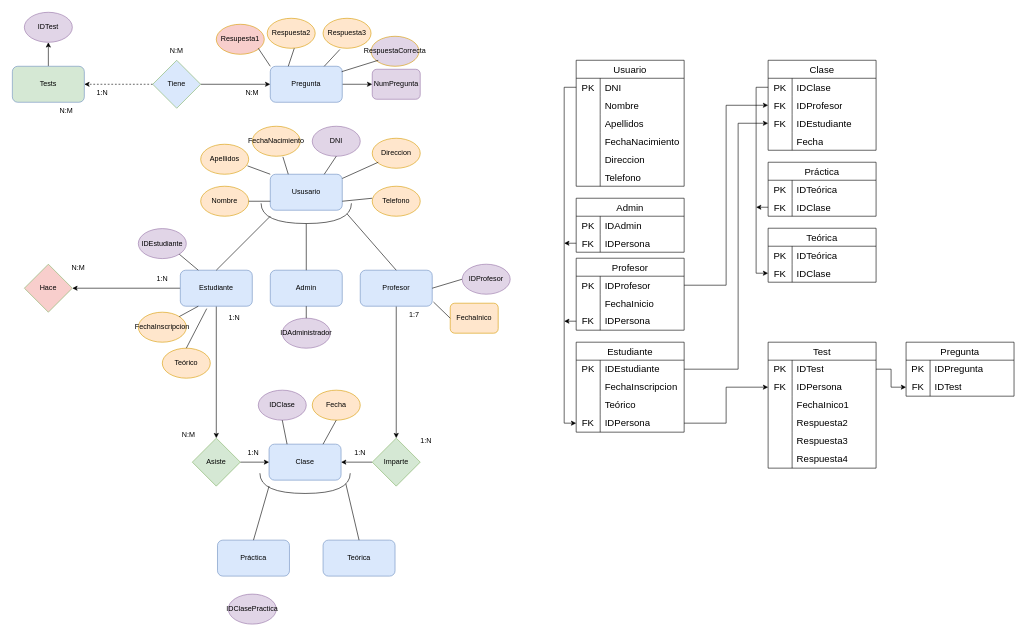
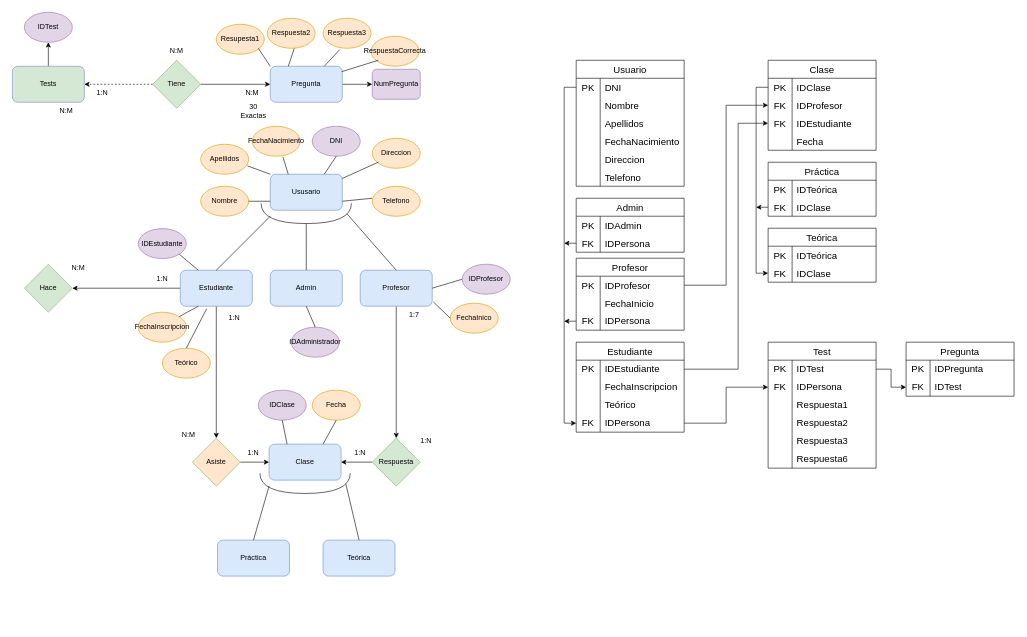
- <mxCell id="188" value="Resupesta1" style="ellipse;whiteSpace=wrap;html=1;fillColor=#f8cecc;strokeColor=#d79b00;" vertex="1" parent="1"><mxGeometry x="360" y="40" width="80" height="50" as="geometry" /></mxCell>
+ <mxCell id="188" value="Resupesta1" style="ellipse;whiteSpace=wrap;html=1;fillColor=#ffe6cc;strokeColor=#d79b00;" vertex="1" parent="1"><mxGeometry x="360" y="40" width="80" height="50" as="geometry" /></mxCell>
- <mxCell id="189" value="RespuestaCorrecta" style="ellipse;whiteSpace=wrap;html=1;fillColor=#e1d5e7;strokeColor=#d79b00;" vertex="1" parent="1"><mxGeometry x="618" y="60" width="80" height="50" as="geometry" /></mxCell>
+ <mxCell id="189" value="RespuestaCorrecta" style="ellipse;whiteSpace=wrap;html=1;fillColor=#ffe6cc;strokeColor=#d79b00;" vertex="1" parent="1"><mxGeometry x="618" y="60" width="80" height="50" as="geometry" /></mxCell>
- <mxCell id="4" value="Tiene" style="rhombus;whiteSpace=wrap;html=1;fillColor=#dae8fc;strokeColor=#82b366;" vertex="1" parent="1"><mxGeometry x="254" y="100" width="80" height="80" as="geometry" /></mxCell>
+ <mxCell id="4" value="Tiene" style="rhombus;whiteSpace=wrap;html=1;fillColor=#d5e8d4;strokeColor=#82b366;" vertex="1" parent="1"><mxGeometry x="254" y="100" width="80" height="80" as="geometry" /></mxCell>
+ <mxCell id="62" value="30 Exactas" style="text;html=1;align=center;verticalAlign=middle;whiteSpace=wrap;rounded=0;" vertex="1" parent="1"><mxGeometry x="392" y="170" width="60" height="30" as="geometry" /></mxCell>
- <mxCell id="9" value="Hace" style="rhombus;whiteSpace=wrap;html=1;fillColor=#f8cecc;strokeColor=#82b366;" vertex="1" parent="1"><mxGeometry x="40" y="440" width="80" height="80" as="geometry" /></mxCell>
+ <mxCell id="9" value="Hace" style="rhombus;whiteSpace=wrap;html=1;fillColor=#d5e8d4;strokeColor=#82b366;" vertex="1" parent="1"><mxGeometry x="40" y="440" width="80" height="80" as="geometry" /></mxCell>
- <mxCell id="49" value="FechaInico" style="whiteSpace=wrap;html=1;fillColor=#ffe6cc;strokeColor=#d79b00;rounded=1;" vertex="1" parent="1"><mxGeometry x="750" y="505" width="80" height="50" as="geometry" /></mxCell>
+ <mxCell id="49" value="FechaInico" style="ellipse;whiteSpace=wrap;html=1;fillColor=#ffe6cc;strokeColor=#d79b00;" vertex="1" parent="1"><mxGeometry x="750" y="505" width="80" height="50" as="geometry" /></mxCell>
- <mxCell id="59" value="IDAdministrador" style="ellipse;whiteSpace=wrap;html=1;fillColor=#e1d5e7;strokeColor=#9673a6;" vertex="1" parent="1"><mxGeometry x="470" y="530" width="80" height="50" as="geometry" /></mxCell>
+ <mxCell id="59" value="IDAdministrador" style="ellipse;whiteSpace=wrap;html=1;fillColor=#e1d5e7;strokeColor=#9673a6;" vertex="1" parent="1"><mxGeometry x="485" y="545" width="80" height="50" as="geometry" /></mxCell>
- <mxCell id="167" value="FechaInico1" style="shape=partialRectangle;html=1;whiteSpace=wrap;connectable=0;fillColor=none;top=0;left=0;bottom=0;right=0;align=left;spacingLeft=6;overflow=hidden;strokeColor=inherit;fontSize=16;" vertex="1" parent="165"><mxGeometry x="40" width="140" height="30" as="geometry"><mxRectangle width="140" height="30" as="alternateBounds" /></mxGeometry></mxCell>
+ <mxCell id="167" value="Respuesta1" style="shape=partialRectangle;html=1;whiteSpace=wrap;connectable=0;fillColor=none;top=0;left=0;bottom=0;right=0;align=left;spacingLeft=6;overflow=hidden;strokeColor=inherit;fontSize=16;" vertex="1" parent="165"><mxGeometry x="40" width="140" height="30" as="geometry"><mxRectangle width="140" height="30" as="alternateBounds" /></mxGeometry></mxCell>
- <mxCell id="176" value="Respuesta4" style="shape=partialRectangle;html=1;whiteSpace=wrap;connectable=0;fillColor=none;top=0;left=0;bottom=0;right=0;align=left;spacingLeft=6;overflow=hidden;strokeColor=inherit;fontSize=16;" vertex="1" parent="174"><mxGeometry x="40" width="140" height="30" as="geometry"><mxRectangle width="140" height="30" as="alternateBounds" /></mxGeometry></mxCell>
+ <mxCell id="176" value="Respuesta6" style="shape=partialRectangle;html=1;whiteSpace=wrap;connectable=0;fillColor=none;top=0;left=0;bottom=0;right=0;align=left;spacingLeft=6;overflow=hidden;strokeColor=inherit;fontSize=16;" vertex="1" parent="174"><mxGeometry x="40" width="140" height="30" as="geometry"><mxRectangle width="140" height="30" as="alternateBounds" /></mxGeometry></mxCell>
- <mxCell id="30" value="Asiste" style="rhombus;whiteSpace=wrap;html=1;fillColor=#d5e8d4;strokeColor=#82b366;" vertex="1" parent="1"><mxGeometry x="320" y="730" width="80" height="80" as="geometry" /></mxCell>
+ <mxCell id="30" value="Asiste" style="rhombus;whiteSpace=wrap;html=1;fillColor=#ffe6cc;strokeColor=#82b366;" vertex="1" parent="1"><mxGeometry x="320" y="730" width="80" height="80" as="geometry" /></mxCell>
- <mxCell id="22" value="Imparte" style="rhombus;whiteSpace=wrap;html=1;fillColor=#d5e8d4;strokeColor=#82b366;" vertex="1" parent="1"><mxGeometry x="620" y="730" width="80" height="80" as="geometry" /></mxCell>
+ <mxCell id="22" value="Respuesta" style="rhombus;whiteSpace=wrap;html=1;fillColor=#d5e8d4;strokeColor=#82b366;" vertex="1" parent="1"><mxGeometry x="620" y="730" width="80" height="80" as="geometry" /></mxCell>
- <mxCell id="139" value="IDClasePractica" style="ellipse;whiteSpace=wrap;html=1;fillColor=#e1d5e7;strokeColor=#9673a6;" vertex="1" parent="1"><mxGeometry x="380" y="990" width="80" height="50" as="geometry" /></mxCell>
